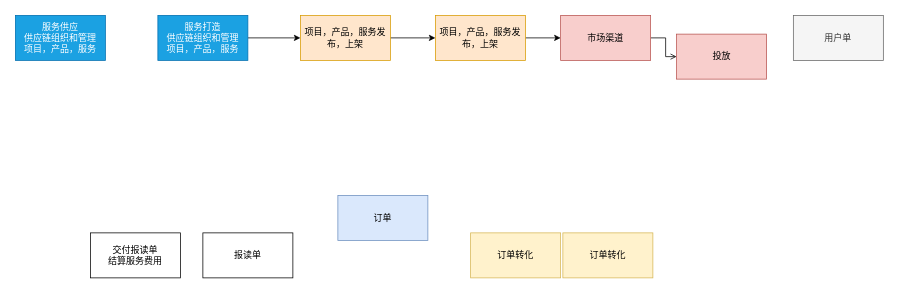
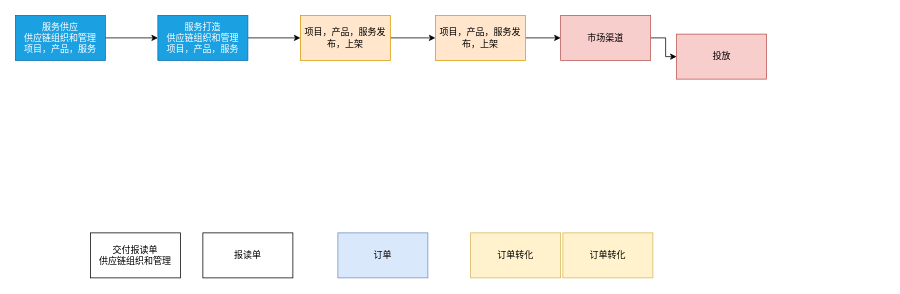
+ <mxCell id="2" style="edgeStyle=orthogonalEdgeStyle;rounded=0;orthogonalLoop=1;jettySize=auto;html=1;entryX=0;entryY=0.5;entryDx=0;entryDy=0;" parent="1" source="3" target="5" edge="1"><mxGeometry relative="1" as="geometry" /></mxCell>
- <mxCell id="13" value="用户单" style="rounded=0;whiteSpace=wrap;html=1;fillColor=#f5f5f5;strokeColor=#666666;fontColor=#333333;" parent="1" vertex="1"><mxGeometry x="1057.3" y="20" width="120" height="60" as="geometry" /></mxCell>
- <mxCell id="10" style="edgeStyle=orthogonalEdgeStyle;rounded=0;orthogonalLoop=1;jettySize=auto;html=1;entryX=0;entryY=0.5;entryDx=0;entryDy=0;endArrow=open;" parent="1" source="11" target="12" edge="1"><mxGeometry relative="1" as="geometry" /></mxCell>
+ <mxCell id="10" style="edgeStyle=orthogonalEdgeStyle;rounded=0;orthogonalLoop=1;jettySize=auto;html=1;entryX=0;entryY=0.5;entryDx=0;entryDy=0;" parent="1" source="11" target="12" edge="1"><mxGeometry relative="1" as="geometry" /></mxCell>
- <mxCell id="16" value="订单" style="rounded=0;whiteSpace=wrap;html=1;fillColor=#dae8fc;strokeColor=#6c8ebf;" parent="1" vertex="1"><mxGeometry x="450" y="260" width="120" height="60" as="geometry" /></mxCell>
+ <mxCell id="16" value="订单" style="rounded=0;whiteSpace=wrap;html=1;fillColor=#dae8fc;strokeColor=#6c8ebf;" parent="1" vertex="1"><mxGeometry x="450" y="310" width="120" height="60" as="geometry" /></mxCell>
- <mxCell id="18" value="交付报读单&lt;br&gt;结算服务费用" style="rounded=0;whiteSpace=wrap;html=1;" parent="1" vertex="1"><mxGeometry x="120" y="310" width="120" height="60" as="geometry" /></mxCell>
+ <mxCell id="18" value="交付报读单&lt;br&gt;供应链组织和管理" style="rounded=0;whiteSpace=wrap;html=1;" parent="1" vertex="1"><mxGeometry x="120" y="310" width="120" height="60" as="geometry" /></mxCell>
